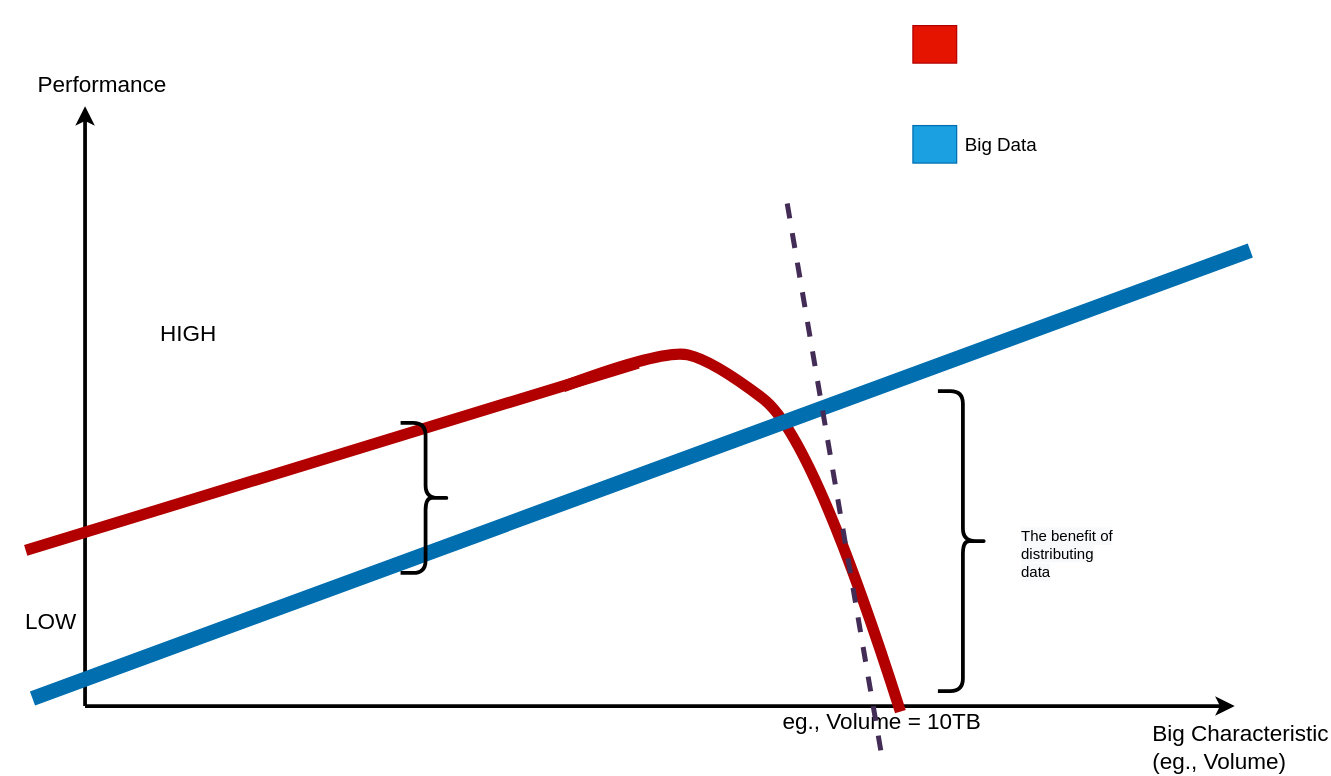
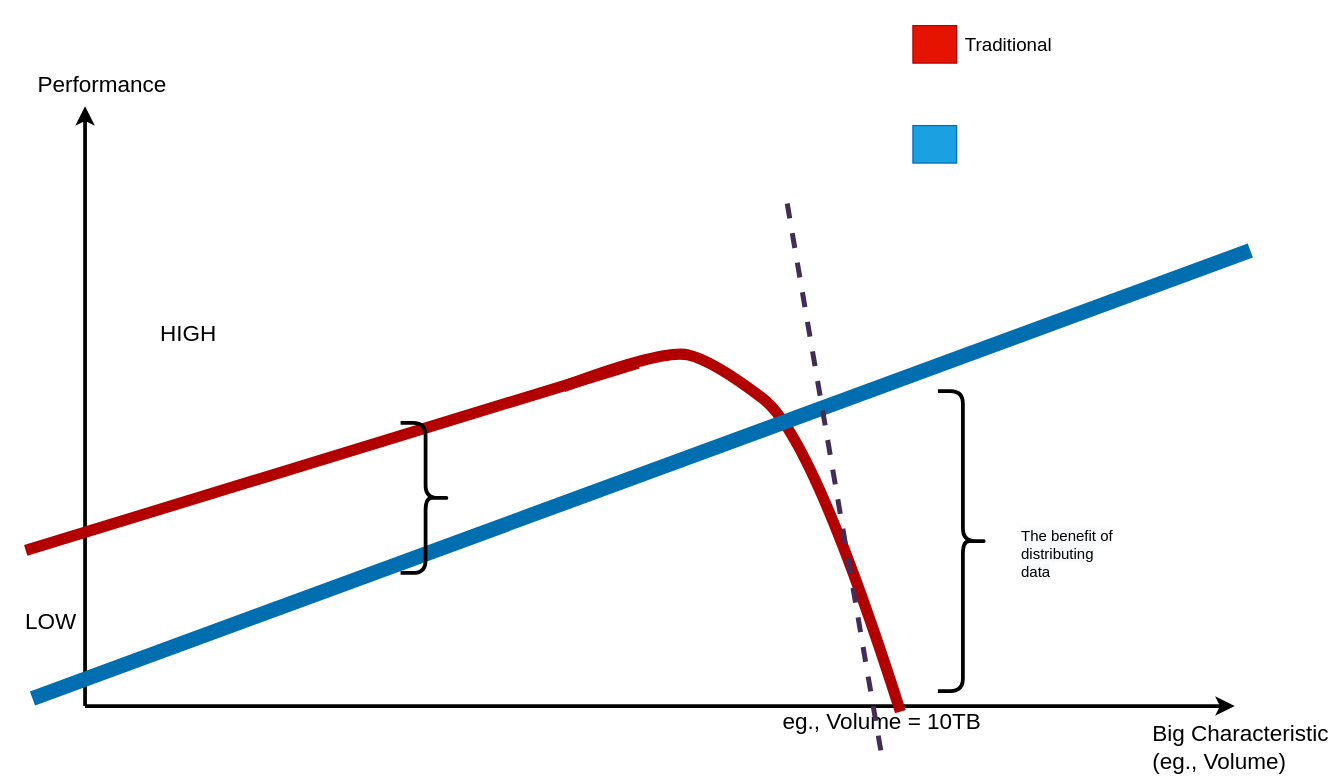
+ <mxCell id="15" value="Traditional" style="text;spacingTop=-5;html=1;points=[];fontSize=15;" parent="12" vertex="1"><mxGeometry x="40" y="5.0" width="80" height="20" as="geometry" /></mxCell>
- <mxCell id="16" value="Big Data" style="text;spacingTop=-5;html=1;points=[];fontSize=15;" parent="12" vertex="1"><mxGeometry x="40" y="85.0" width="80" height="20" as="geometry" /></mxCell>
